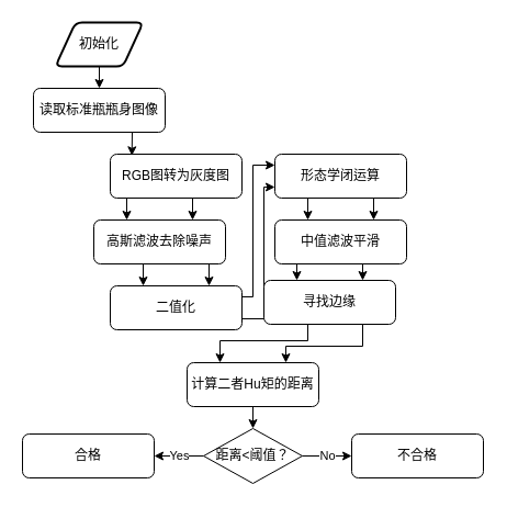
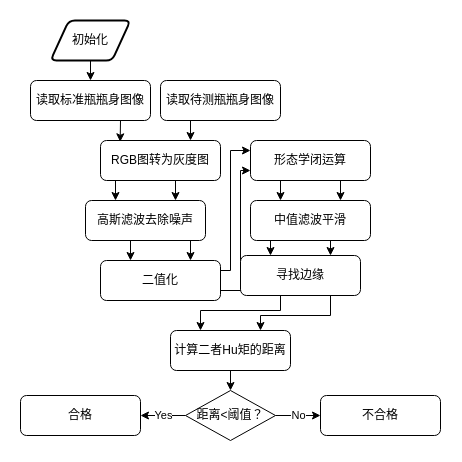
+ <mxCell id="25" value="读取待测瓶瓶身图像" style="rounded=1;whiteSpace=wrap;html=1;fontSize=12;glass=0;strokeWidth=1;shadow=0;" vertex="1" parent="1"><mxGeometry x="160" y="80" width="120" height="40" as="geometry" /></mxCell>
+ <mxCell id="24" style="edgeStyle=orthogonalEdgeStyle;rounded=0;orthogonalLoop=1;jettySize=auto;html=1;exitX=0.25;exitY=1;exitDx=0;exitDy=0;entryX=0.75;entryY=0;entryDx=0;entryDy=0;" edge="1" parent="1" source="25" target="8"><mxGeometry relative="1" as="geometry" /></mxCell>
